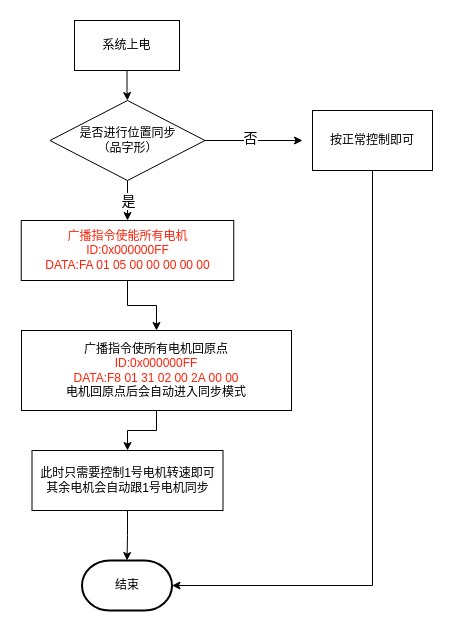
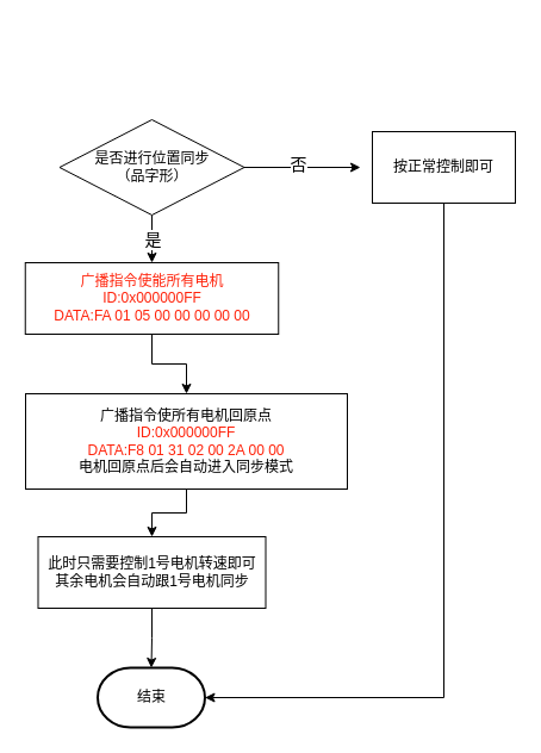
- <mxCell id="3" value="系统上电" style="rounded=0;whiteSpace=wrap;html=1;" vertex="1" parent="1"><mxGeometry x="74" y="20" width="105" height="50" as="geometry" /></mxCell>
- <mxCell id="2" style="edgeStyle=orthogonalEdgeStyle;rounded=0;orthogonalLoop=1;jettySize=auto;html=1;" edge="1" parent="1" source="3" target="8"><mxGeometry relative="1" as="geometry" /></mxCell>
